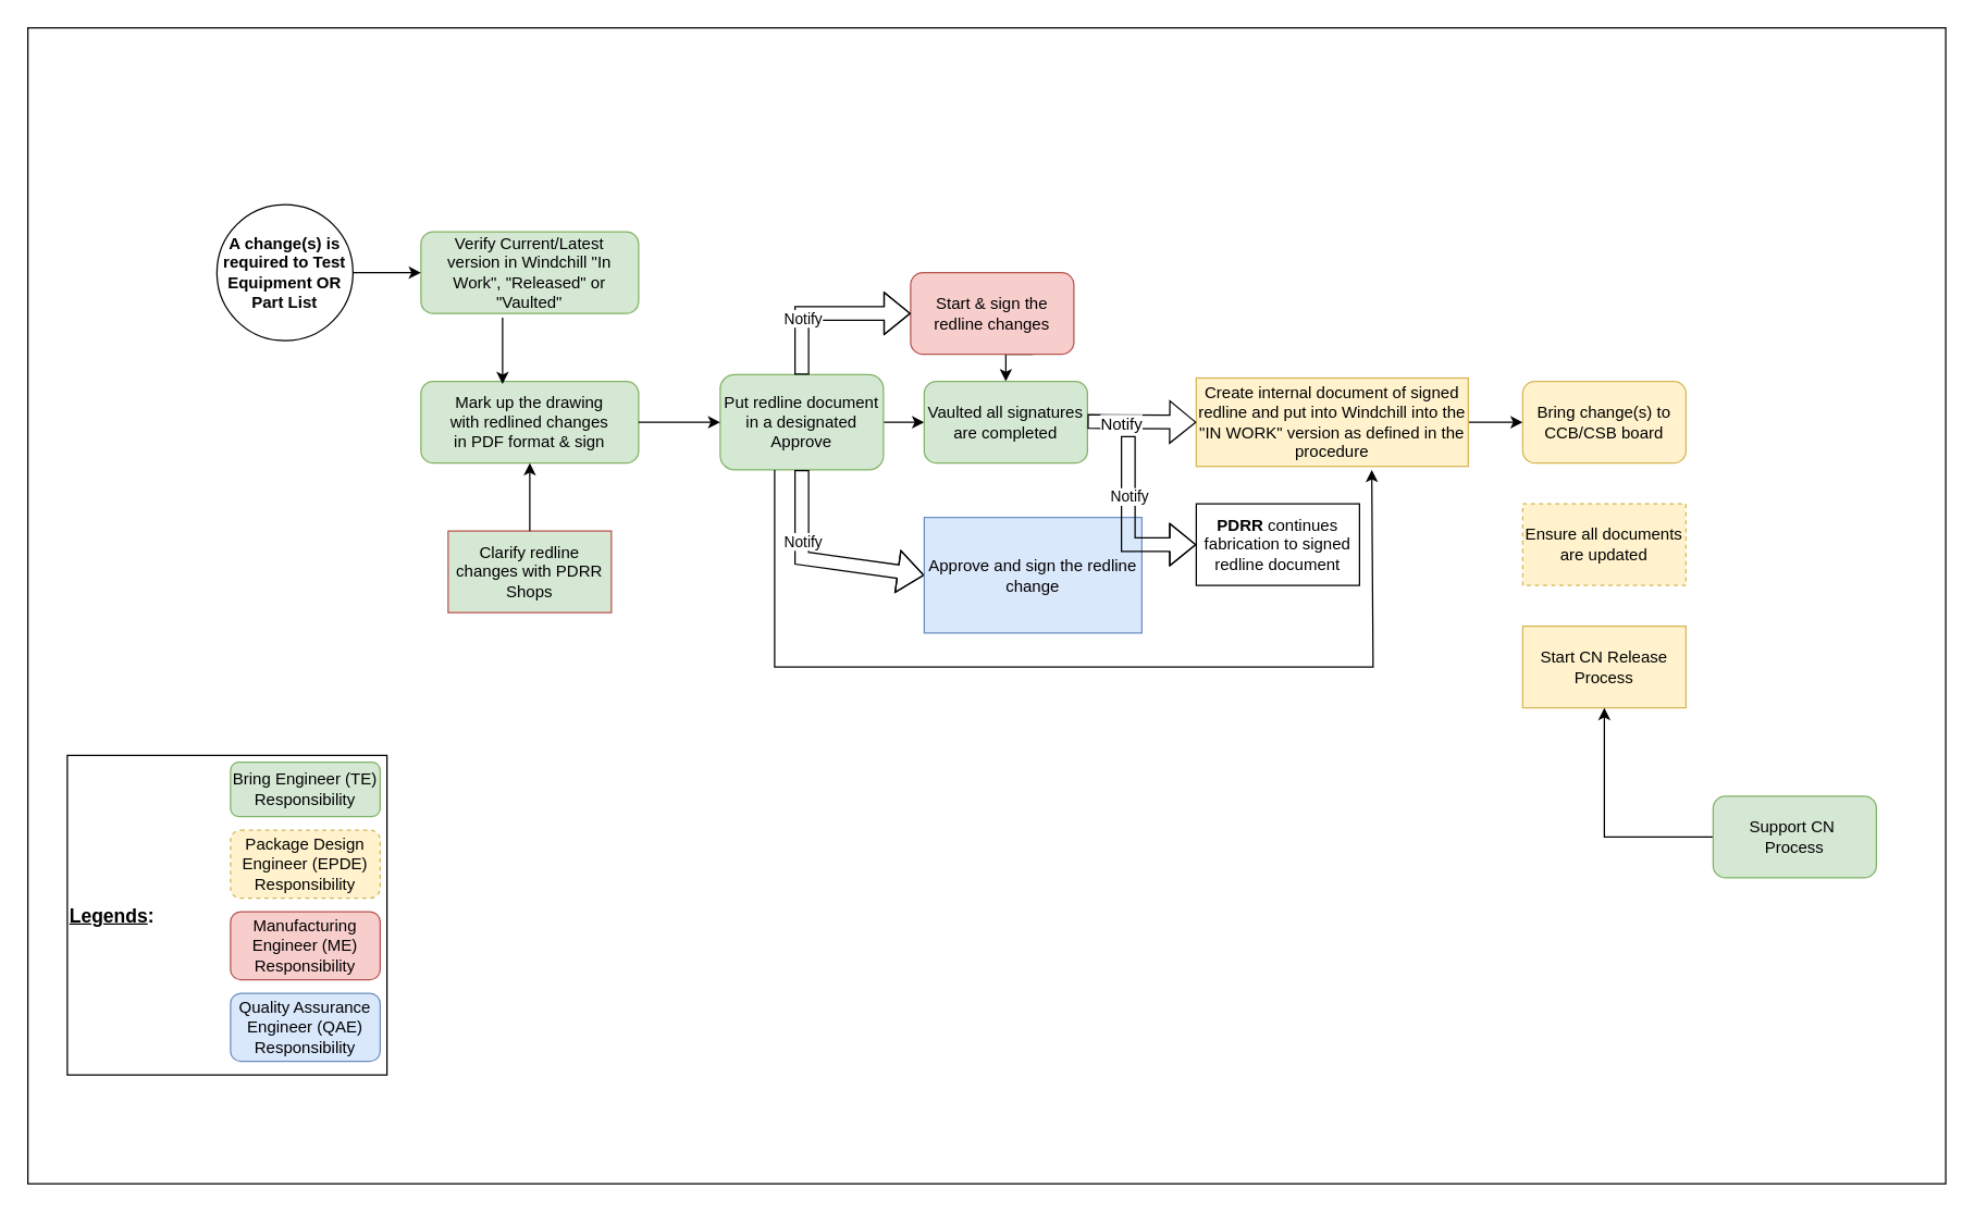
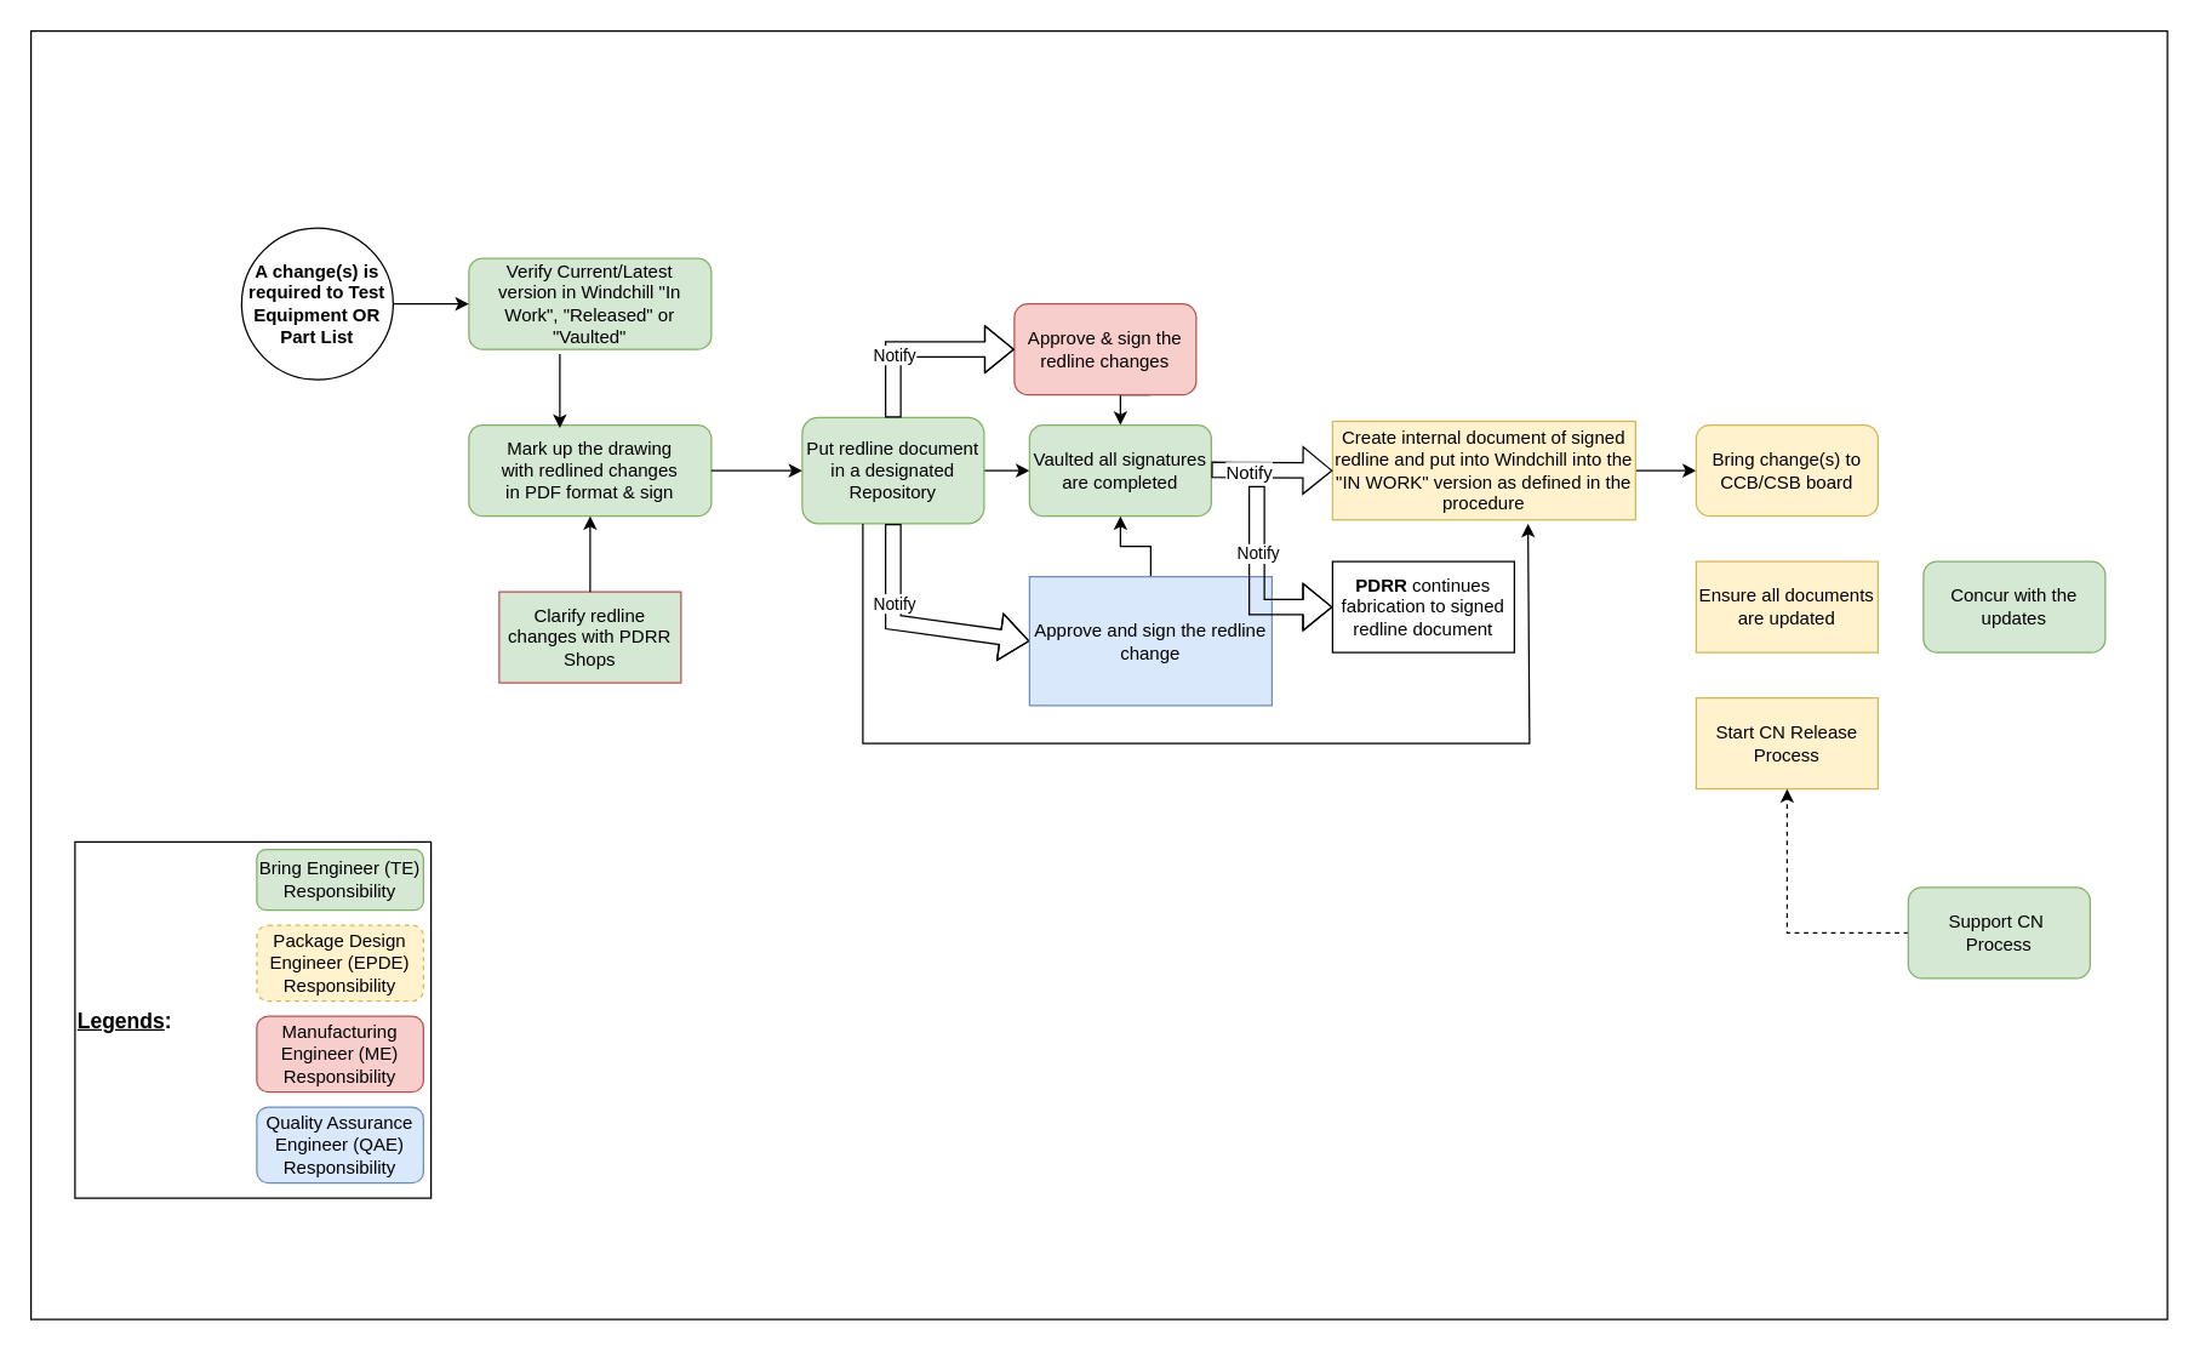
- <mxCell id="14" value="Start &amp;amp; sign the redline changes" style="whiteSpace=wrap;html=1;fillColor=#f8cecc;strokeColor=#b85450;rounded=1;glass=0;strokeWidth=1;shadow=0;direction=west;" parent="1" vertex="1"><mxGeometry x="669" y="200" width="120" height="60" as="geometry" /></mxCell>
+ <mxCell id="14" value="Approve &amp;amp; sign the redline changes" style="whiteSpace=wrap;html=1;fillColor=#f8cecc;strokeColor=#b85450;rounded=1;glass=0;strokeWidth=1;shadow=0;direction=west;" parent="1" vertex="1"><mxGeometry x="669" y="200" width="120" height="60" as="geometry" /></mxCell>
- <mxCell id="5" value="Put redline document in a designated&lt;div&gt;Approve&lt;/div&gt;" style="rounded=1;whiteSpace=wrap;html=1;fontSize=12;glass=0;strokeWidth=1;shadow=0;fillColor=#d5e8d4;strokeColor=#82b366;" parent="1" vertex="1"><mxGeometry x="529" y="275" width="120" height="70" as="geometry" /></mxCell>
+ <mxCell id="5" value="Put redline document in a designated&lt;div&gt;Repository&lt;/div&gt;" style="rounded=1;whiteSpace=wrap;html=1;fontSize=12;glass=0;strokeWidth=1;shadow=0;fillColor=#d5e8d4;strokeColor=#82b366;" parent="1" vertex="1"><mxGeometry x="529" y="275" width="120" height="70" as="geometry" /></mxCell>
+ <mxCell id="22" value="" style="edgeStyle=orthogonalEdgeStyle;rounded=0;orthogonalLoop=1;jettySize=auto;html=1;" parent="1" source="23" target="15" edge="1"><mxGeometry relative="1" as="geometry" /></mxCell>
- <mxCell id="29" value="Ensure all documents are updated" style="rounded=0;whiteSpace=wrap;html=1;fillColor=#fff2cc;strokeColor=#d6b656;dashed=1;" parent="1" vertex="1"><mxGeometry x="1119" y="370" width="120" height="60" as="geometry" /></mxCell>
+ <mxCell id="29" value="Ensure all documents are updated" style="rounded=0;whiteSpace=wrap;html=1;fillColor=#fff2cc;strokeColor=#d6b656;" parent="1" vertex="1"><mxGeometry x="1119" y="370" width="120" height="60" as="geometry" /></mxCell>
+ <mxCell id="31" value="Concur with the updates" style="rounded=1;whiteSpace=wrap;html=1;fillColor=#d5e8d4;strokeColor=#82b366;" parent="1" vertex="1"><mxGeometry x="1269" y="370" width="120" height="60" as="geometry" /></mxCell>
- <mxCell id="32" value="" style="edgeStyle=orthogonalEdgeStyle;rounded=0;orthogonalLoop=1;jettySize=auto;html=1;" parent="1" source="33" target="30" edge="1"><mxGeometry relative="1" as="geometry" /></mxCell>
+ <mxCell id="32" value="" style="edgeStyle=orthogonalEdgeStyle;rounded=0;orthogonalLoop=1;jettySize=auto;html=1;dashed=1;" parent="1" source="33" target="30" edge="1"><mxGeometry relative="1" as="geometry" /></mxCell>
